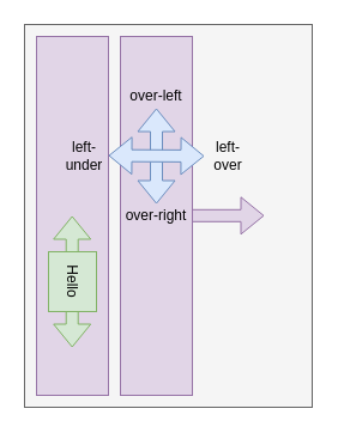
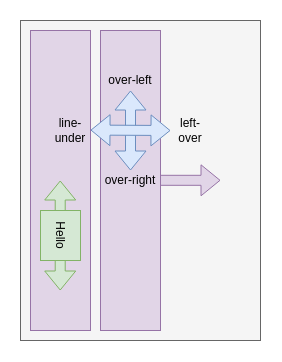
- <mxCell id="8" value="left-under" style="text;html=1;strokeColor=none;fillColor=none;align=center;verticalAlign=middle;whiteSpace=wrap;rounded=0;" parent="1" vertex="1"><mxGeometry x="50" y="120" width="40" height="20" as="geometry" /></mxCell>
+ <mxCell id="8" value="line-under" style="text;html=1;strokeColor=none;fillColor=none;align=center;verticalAlign=middle;whiteSpace=wrap;rounded=0;" parent="1" vertex="1"><mxGeometry x="50" y="120" width="40" height="20" as="geometry" /></mxCell>
